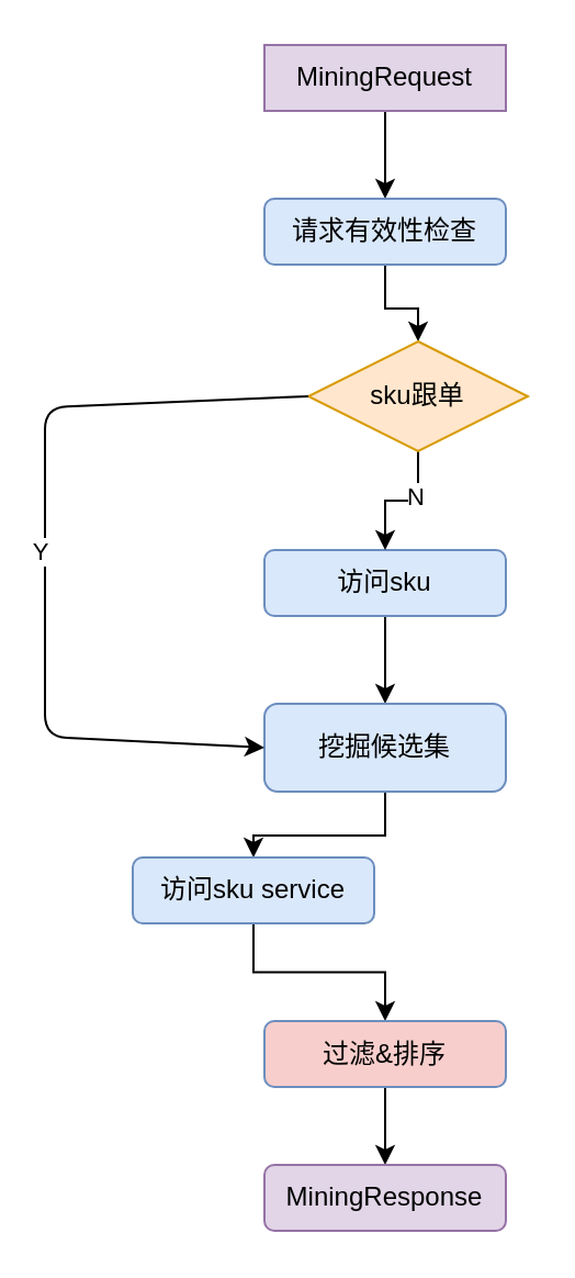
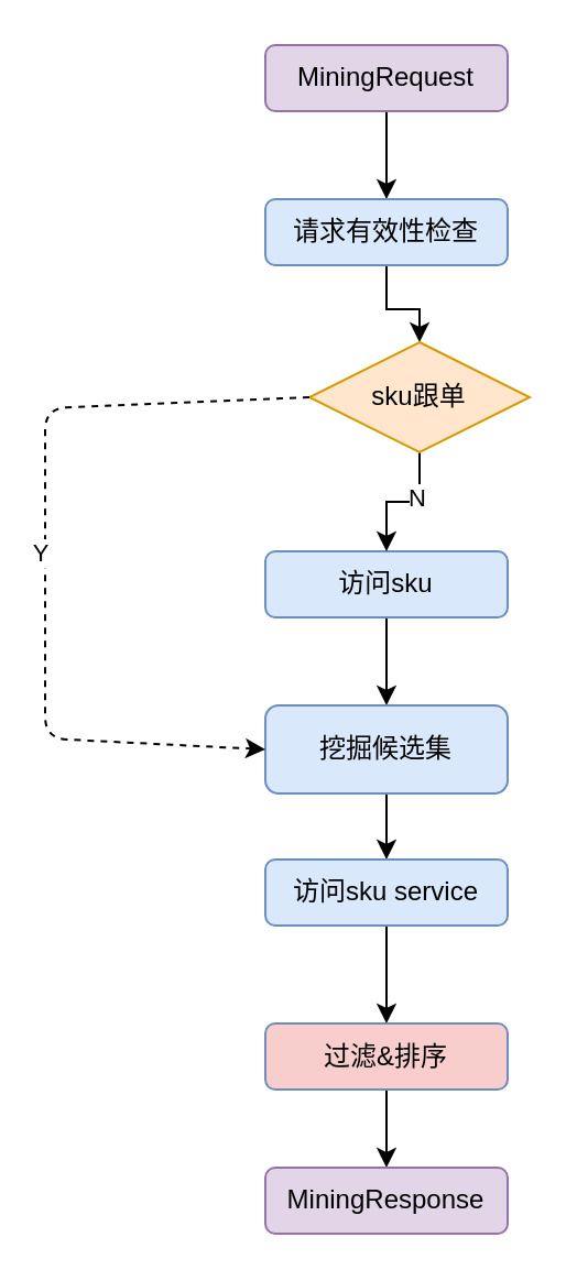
- <mxCell id="3" value="MiningRequest" style="whiteSpace=wrap;html=1;fillColor=#e1d5e7;strokeColor=#9673a6;rounded=0;" vertex="1" parent="1"><mxGeometry x="120" y="20" width="110" height="30" as="geometry" /></mxCell>
+ <mxCell id="3" value="MiningRequest" style="rounded=1;whiteSpace=wrap;html=1;fillColor=#e1d5e7;strokeColor=#9673a6;" vertex="1" parent="1"><mxGeometry x="120" y="20" width="110" height="30" as="geometry" /></mxCell>
- <mxCell id="18" value="" style="endArrow=classic;html=1;exitX=0;exitY=0.5;exitDx=0;exitDy=0;entryX=0;entryY=0.5;entryDx=0;entryDy=0;" edge="1" parent="1" source="10" target="12"><mxGeometry width="50" height="50" relative="1" as="geometry"><mxPoint x="170" y="380" as="sourcePoint" /><mxPoint x="-20" y="360" as="targetPoint" /><Array as="points"><mxPoint x="20" y="185" /><mxPoint x="20" y="335" /></Array></mxGeometry></mxCell>
+ <mxCell id="18" value="" style="endArrow=classic;html=1;exitX=0;exitY=0.5;exitDx=0;exitDy=0;entryX=0;entryY=0.5;entryDx=0;entryDy=0;dashed=1;" edge="1" parent="1" source="10" target="12"><mxGeometry width="50" height="50" relative="1" as="geometry"><mxPoint x="170" y="380" as="sourcePoint" /><mxPoint x="-20" y="360" as="targetPoint" /><Array as="points"><mxPoint x="20" y="185" /><mxPoint x="20" y="335" /></Array></mxGeometry></mxCell>
- <mxCell id="14" value="访问sku service" style="rounded=1;whiteSpace=wrap;html=1;fillColor=#dae8fc;strokeColor=#6c8ebf;" vertex="1" parent="1"><mxGeometry x="60" y="390" width="110" height="30" as="geometry" /></mxCell>
+ <mxCell id="14" value="访问sku service" style="rounded=1;whiteSpace=wrap;html=1;fillColor=#dae8fc;strokeColor=#6c8ebf;" vertex="1" parent="1"><mxGeometry x="120" y="390" width="110" height="30" as="geometry" /></mxCell>
